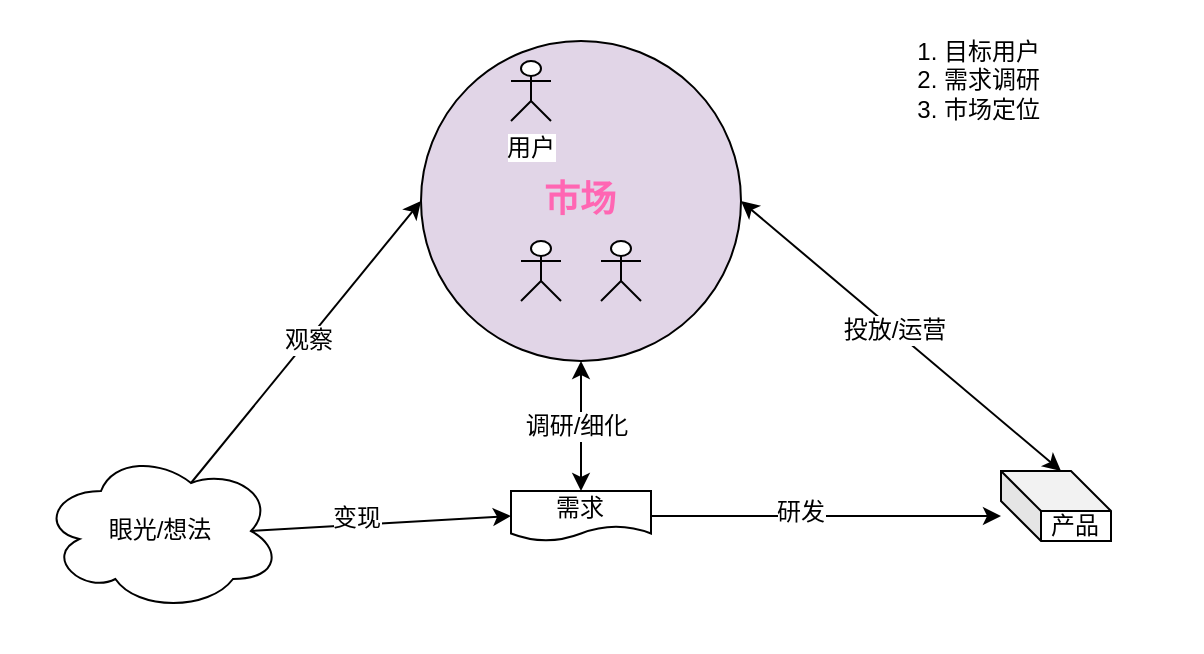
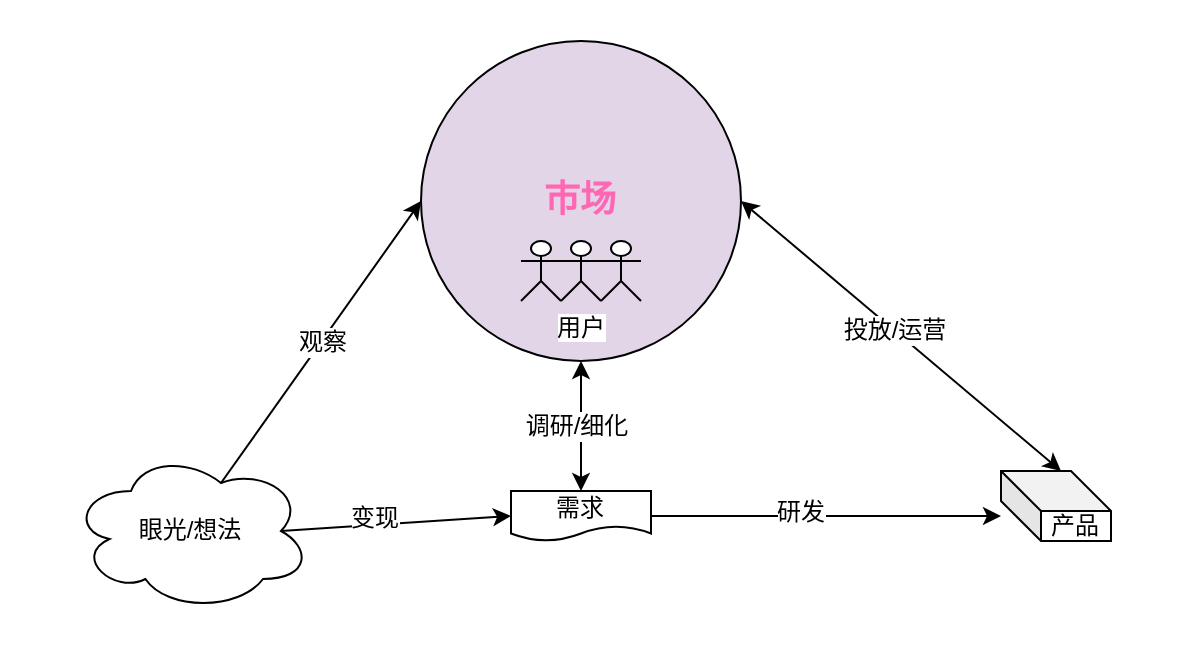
- <mxCell id="19" value="&lt;ol&gt;&lt;li&gt;目标用户&lt;/li&gt;&lt;li&gt;需求调研&lt;/li&gt;&lt;li&gt;市场定位&lt;/li&gt;&lt;/ol&gt;" style="text;html=1;strokeColor=none;fillColor=none;align=left;verticalAlign=middle;whiteSpace=wrap;rounded=0;" parent="1" vertex="1"><mxGeometry x="430" y="30" width="150" height="20" as="geometry" /></mxCell>
- <mxCell id="9" value="用户" style="shape=umlActor;verticalLabelPosition=bottom;labelBackgroundColor=#ffffff;verticalAlign=top;html=1;outlineConnect=0;" parent="1" vertex="1"><mxGeometry x="255" y="30" width="20" height="30" as="geometry" /></mxCell>
+ <mxCell id="9" value="用户" style="shape=umlActor;verticalLabelPosition=bottom;labelBackgroundColor=#ffffff;verticalAlign=top;html=1;outlineConnect=0;" parent="1" vertex="1"><mxGeometry x="280" y="120" width="20" height="30" as="geometry" /></mxCell>
- <mxCell id="5" value="眼光/想法" style="ellipse;shape=cloud;whiteSpace=wrap;html=1;" parent="1" vertex="1"><mxGeometry x="20" y="225" width="120" height="80" as="geometry" /></mxCell>
+ <mxCell id="5" value="眼光/想法" style="ellipse;shape=cloud;whiteSpace=wrap;html=1;" parent="1" vertex="1"><mxGeometry x="35" y="225" width="120" height="80" as="geometry" /></mxCell>
